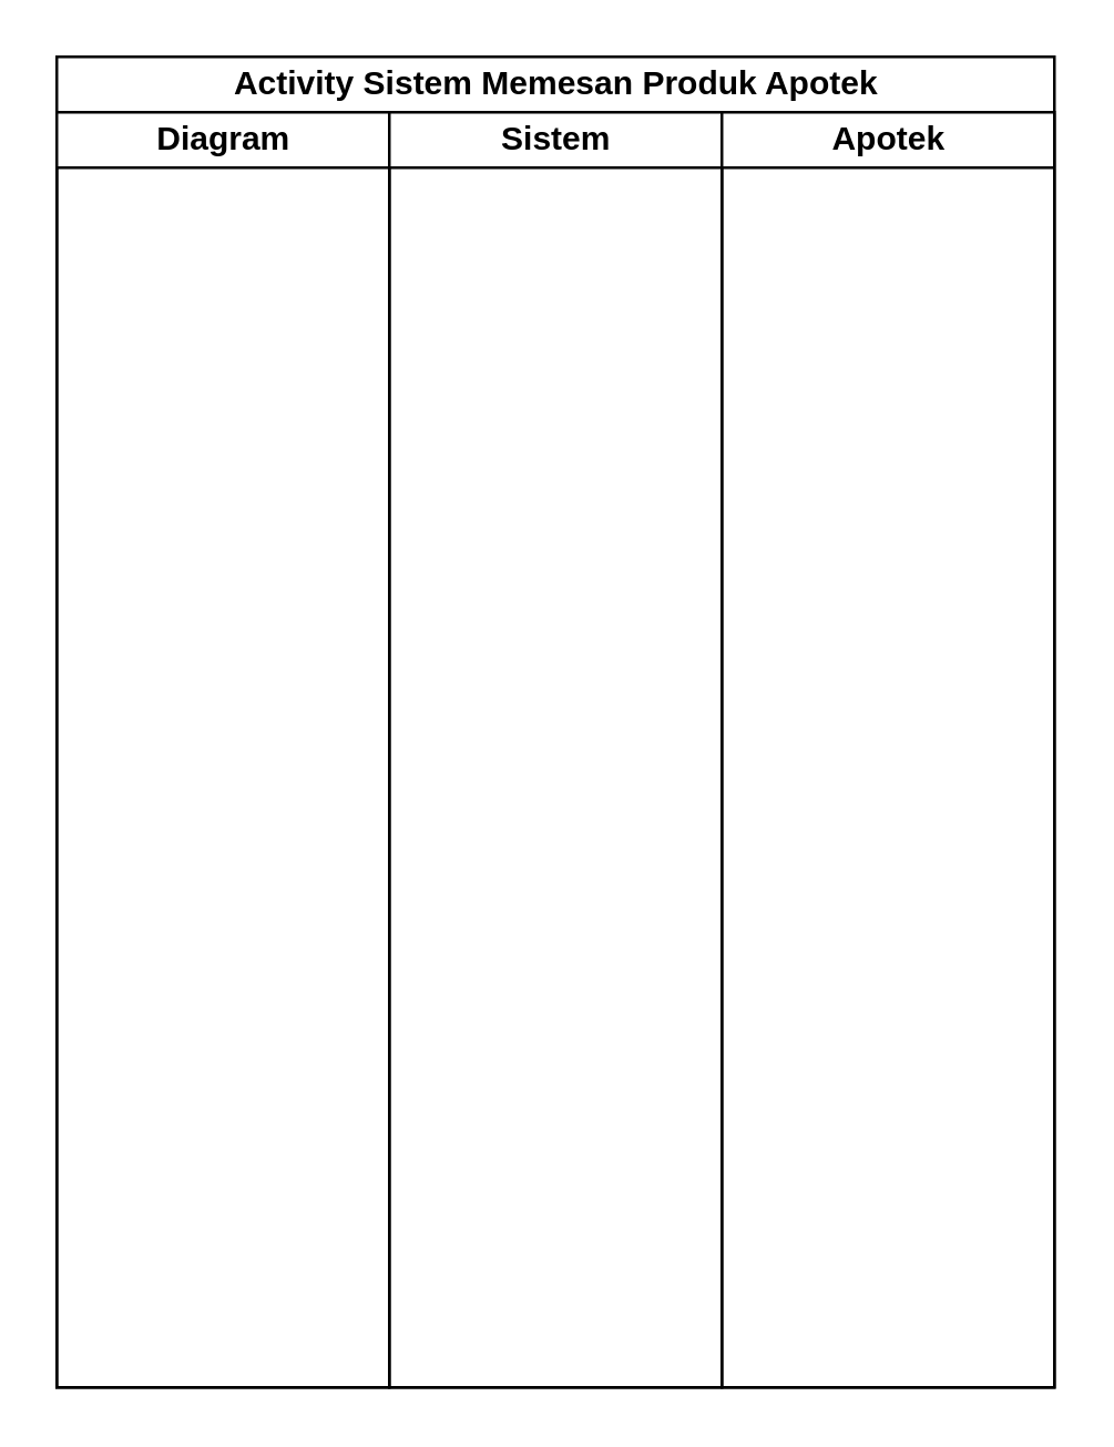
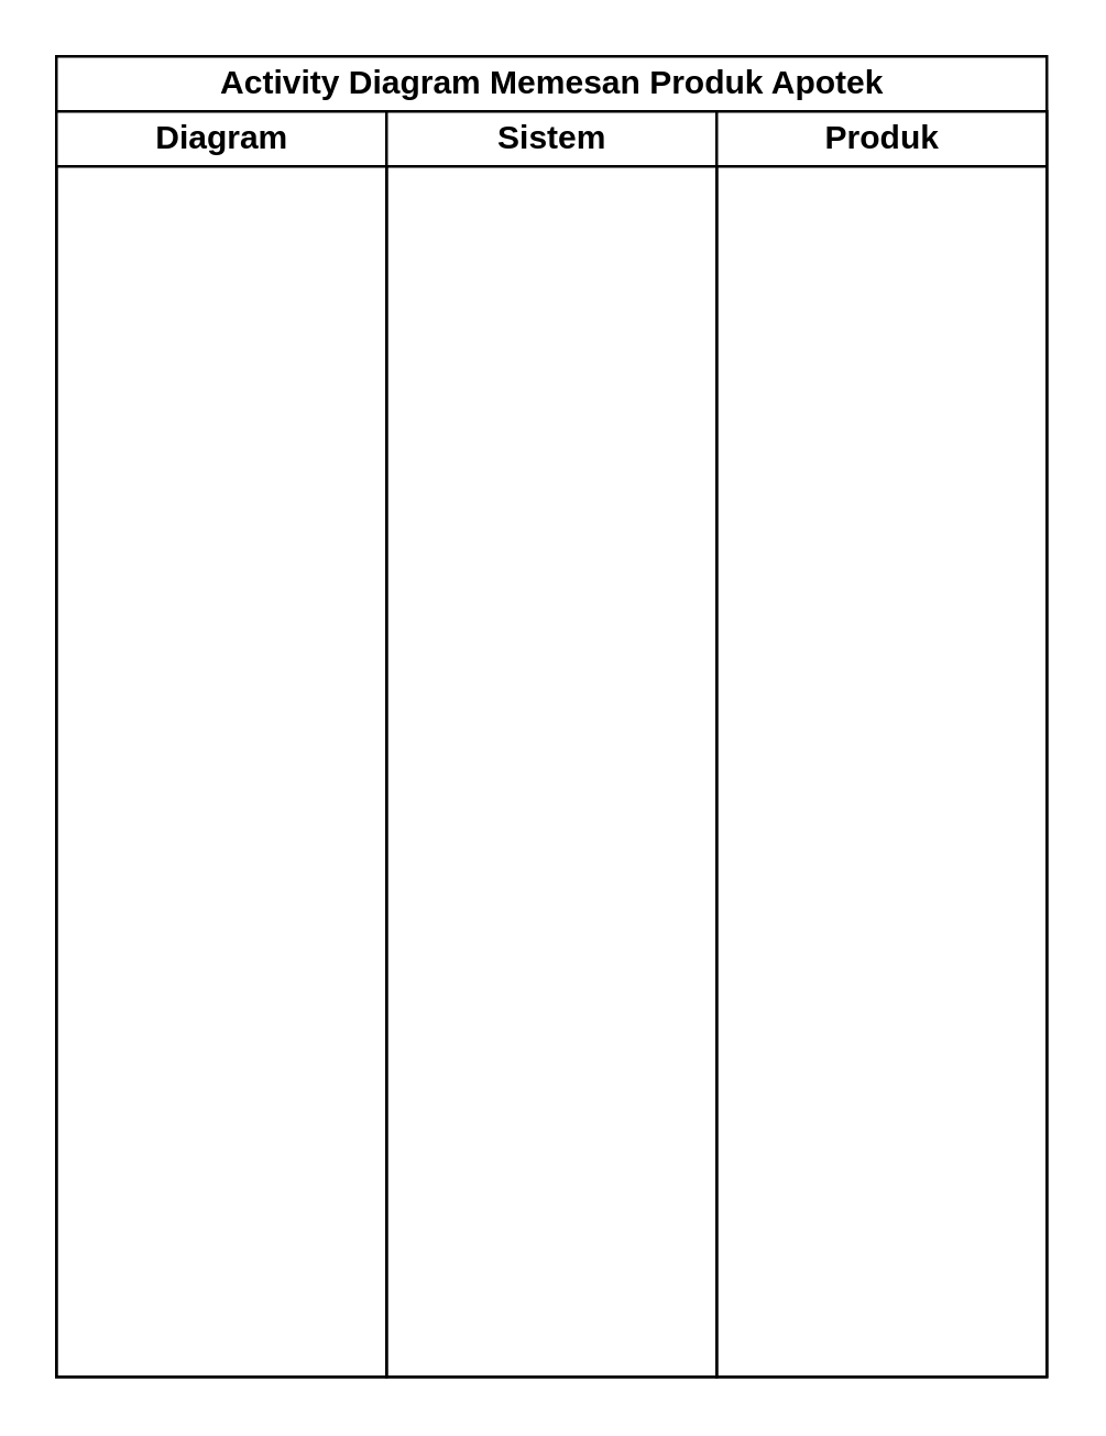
- <mxCell id="2" value="Activity Sistem Memesan Produk Apotek" style="swimlane;childLayout=stackLayout;resizeParent=1;resizeParentMax=0;startSize=20;html=1;" vertex="1" parent="1"><mxGeometry x="20" y="20" width="360" height="480" as="geometry" /></mxCell>
+ <mxCell id="2" value="Activity Diagram Memesan Produk Apotek" style="swimlane;childLayout=stackLayout;resizeParent=1;resizeParentMax=0;startSize=20;html=1;" vertex="1" parent="1"><mxGeometry x="20" y="20" width="360" height="480" as="geometry" /></mxCell>
- <mxCell id="5" value="Apotek" style="swimlane;startSize=20;html=1;" vertex="1" parent="2"><mxGeometry x="240" y="20" width="120" height="460" as="geometry" /></mxCell>
+ <mxCell id="5" value="Produk" style="swimlane;startSize=20;html=1;" vertex="1" parent="2"><mxGeometry x="240" y="20" width="120" height="460" as="geometry" /></mxCell>
